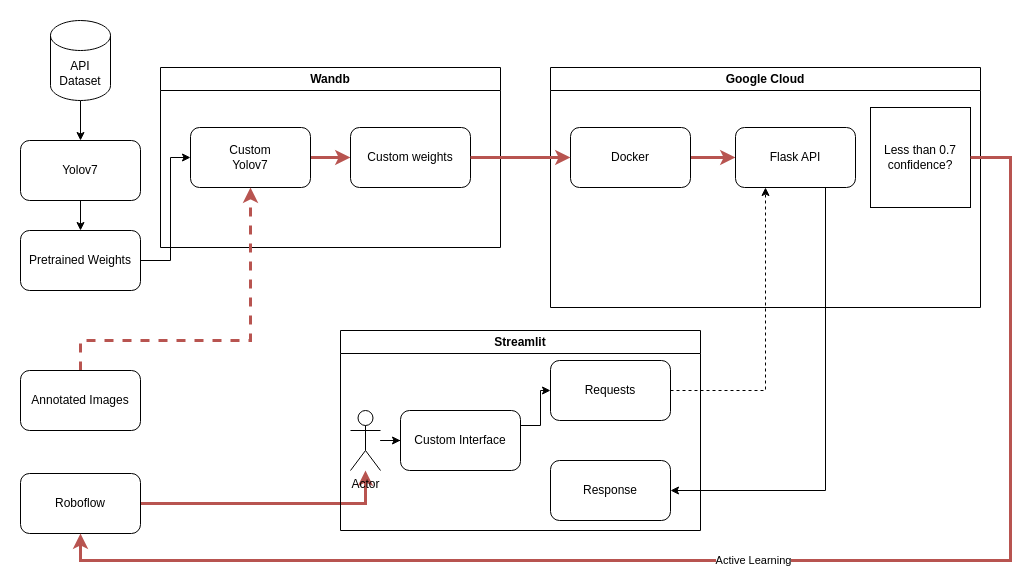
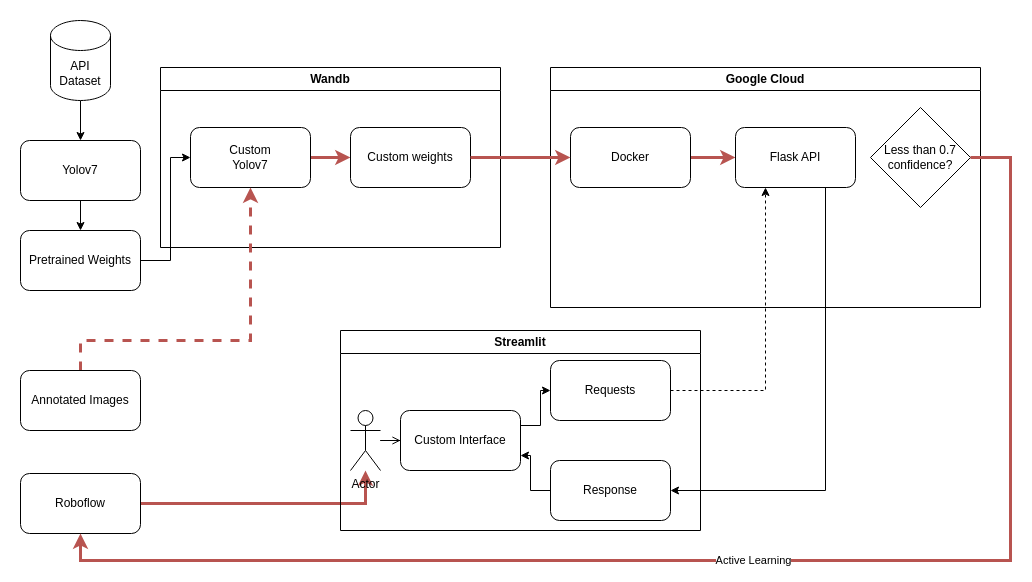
- <mxCell id="20" value="Less than 0.7 confidence?" style="whiteSpace=wrap;html=1;rounded=0;" parent="16" vertex="1"><mxGeometry x="320" y="40" width="100" height="100" as="geometry" /></mxCell>
+ <mxCell id="20" value="Less than 0.7 confidence?" style="rhombus;whiteSpace=wrap;html=1;" parent="16" vertex="1"><mxGeometry x="320" y="40" width="100" height="100" as="geometry" /></mxCell>
- <mxCell id="24" style="edgeStyle=orthogonalEdgeStyle;rounded=0;orthogonalLoop=1;jettySize=auto;html=1;" parent="21" source="25" target="23" edge="1"><mxGeometry relative="1" as="geometry" /></mxCell>
+ <mxCell id="24" style="edgeStyle=orthogonalEdgeStyle;rounded=0;orthogonalLoop=1;jettySize=auto;html=1;endArrow=open;" parent="21" source="25" target="23" edge="1"><mxGeometry relative="1" as="geometry" /></mxCell>
+ <mxCell id="27" style="edgeStyle=orthogonalEdgeStyle;rounded=0;orthogonalLoop=1;jettySize=auto;html=1;exitX=0;exitY=0.5;exitDx=0;exitDy=0;entryX=1;entryY=0.75;entryDx=0;entryDy=0;" parent="21" source="28" target="23" edge="1"><mxGeometry relative="1" as="geometry" /></mxCell>
